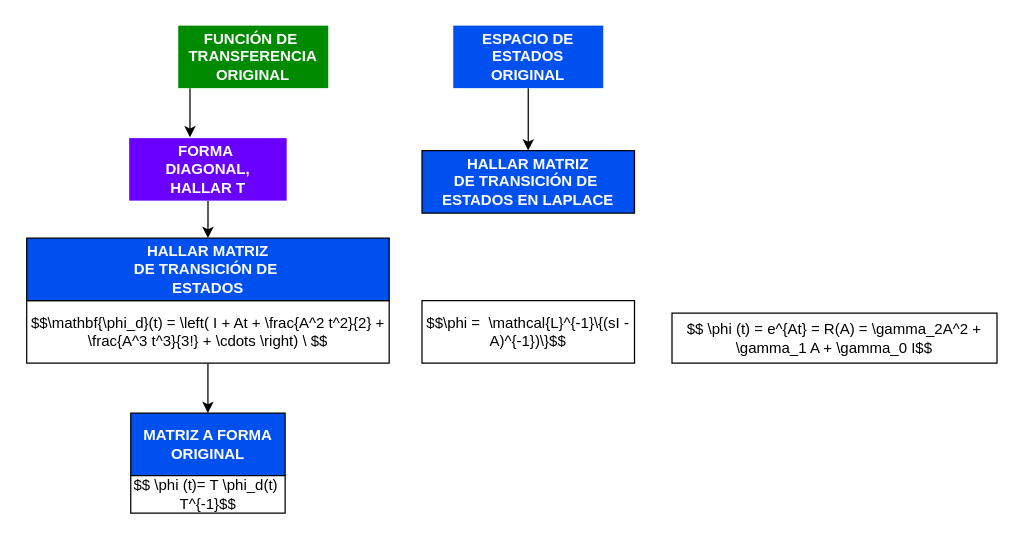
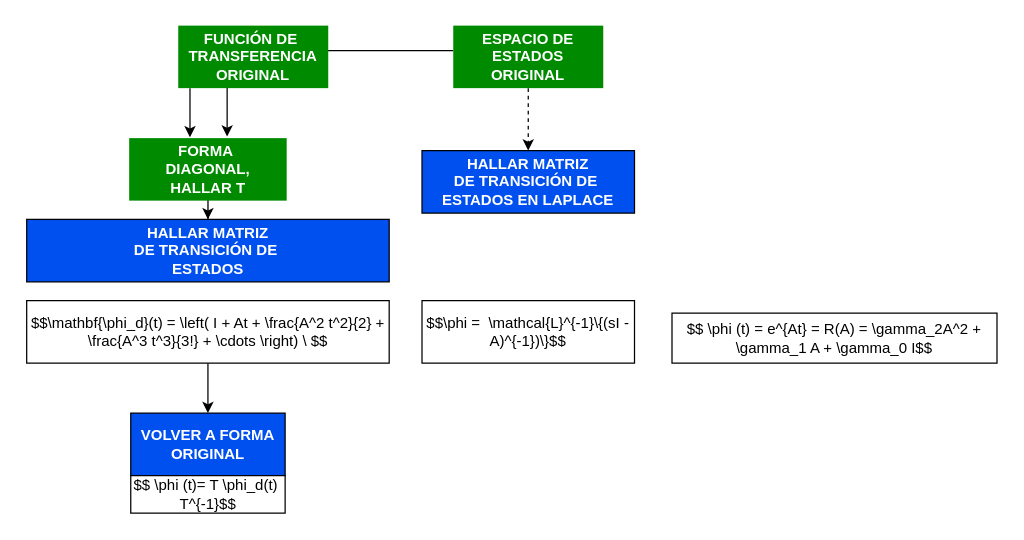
+ <mxCell id="2" style="edgeStyle=orthogonalEdgeStyle;rounded=0;orthogonalLoop=1;jettySize=auto;html=1;entryX=0.622;entryY=-0.026;entryDx=0;entryDy=0;entryPerimeter=0;" edge="1" parent="1" source="4" target="7"><mxGeometry relative="1" as="geometry"><Array as="points"><mxPoint x="181" y="40" /></Array></mxGeometry></mxCell>
- <mxCell id="4" value="&lt;b&gt;ESPACIO DE ESTADOS&lt;/b&gt;&lt;div&gt;&lt;b&gt;ORIGINAL&lt;/b&gt;&lt;/div&gt;" style="rounded=0;whiteSpace=wrap;html=1;fillColor=#0050ef;fontColor=#ffffff;strokeColor=none;" vertex="1" parent="1"><mxGeometry x="362" y="20" width="120" height="50" as="geometry" /></mxCell>
+ <mxCell id="4" value="&lt;b&gt;ESPACIO DE ESTADOS&lt;/b&gt;&lt;div&gt;&lt;b&gt;ORIGINAL&lt;/b&gt;&lt;/div&gt;" style="rounded=0;whiteSpace=wrap;html=1;fillColor=#008a00;fontColor=#ffffff;strokeColor=none;" vertex="1" parent="1"><mxGeometry x="362" y="20" width="120" height="50" as="geometry" /></mxCell>
- <mxCell id="3" style="edgeStyle=orthogonalEdgeStyle;rounded=0;orthogonalLoop=1;jettySize=auto;html=1;entryX=0.5;entryY=0;entryDx=0;entryDy=0;" edge="1" parent="1" source="4" target="14"><mxGeometry relative="1" as="geometry" /></mxCell>
+ <mxCell id="3" style="edgeStyle=orthogonalEdgeStyle;rounded=0;orthogonalLoop=1;jettySize=auto;html=1;entryX=0.5;entryY=0;entryDx=0;entryDy=0;dashed=1;" edge="1" parent="1" source="4" target="14"><mxGeometry relative="1" as="geometry" /></mxCell>
- <mxCell id="7" value="&lt;b style=&quot;&quot;&gt;FORMA&amp;nbsp;&lt;/b&gt;&lt;div&gt;&lt;b style=&quot;&quot;&gt;DIAGONAL,&lt;/b&gt;&lt;/div&gt;&lt;div&gt;&lt;b&gt;HALLAR T&lt;/b&gt;&lt;/div&gt;" style="rounded=0;whiteSpace=wrap;html=1;fillColor=#6a00ff;fontColor=#ffffff;strokeColor=none;" vertex="1" parent="1"><mxGeometry x="102.75" y="110" width="126" height="50" as="geometry" /></mxCell>
+ <mxCell id="7" value="&lt;b style=&quot;&quot;&gt;FORMA&amp;nbsp;&lt;/b&gt;&lt;div&gt;&lt;b style=&quot;&quot;&gt;DIAGONAL,&lt;/b&gt;&lt;/div&gt;&lt;div&gt;&lt;b&gt;HALLAR T&lt;/b&gt;&lt;/div&gt;" style="rounded=0;whiteSpace=wrap;html=1;fillColor=#008a00;fontColor=#ffffff;strokeColor=none;" vertex="1" parent="1"><mxGeometry x="102.75" y="110" width="126" height="50" as="geometry" /></mxCell>
- <mxCell id="12" value="&lt;b&gt;HALLAR MATRIZ&lt;/b&gt;&lt;div&gt;&lt;b&gt;DE TRANSICIÓN DE&amp;nbsp;&lt;/b&gt;&lt;/div&gt;&lt;div&gt;&lt;b&gt;ESTADOS&lt;/b&gt;&lt;/div&gt;" style="whiteSpace=wrap;html=1;fillColor=#0050ef;fontColor=#ffffff;strokeColor=default;" vertex="1" parent="1"><mxGeometry x="20.75" y="190" width="290" height="50" as="geometry" /></mxCell>
+ <mxCell id="12" value="&lt;b&gt;HALLAR MATRIZ&lt;/b&gt;&lt;div&gt;&lt;b&gt;DE TRANSICIÓN DE&amp;nbsp;&lt;/b&gt;&lt;/div&gt;&lt;div&gt;&lt;b&gt;ESTADOS&lt;/b&gt;&lt;/div&gt;" style="whiteSpace=wrap;html=1;fillColor=#0050ef;fontColor=#ffffff;strokeColor=default;" vertex="1" parent="1"><mxGeometry x="20.75" y="175" width="290" height="50" as="geometry" /></mxCell>
- <mxCell id="8" value="&lt;b&gt;MATRIZ A FORMA ORIGINAL&lt;/b&gt;" style="whiteSpace=wrap;html=1;fillColor=#0050ef;fontColor=#ffffff;strokeColor=default;" vertex="1" parent="1"><mxGeometry x="104" y="330" width="123.5" height="50" as="geometry" /></mxCell>
+ <mxCell id="8" value="&lt;b&gt;VOLVER A FORMA ORIGINAL&lt;/b&gt;" style="whiteSpace=wrap;html=1;fillColor=#0050ef;fontColor=#ffffff;strokeColor=default;" vertex="1" parent="1"><mxGeometry x="104" y="330" width="123.5" height="50" as="geometry" /></mxCell>
